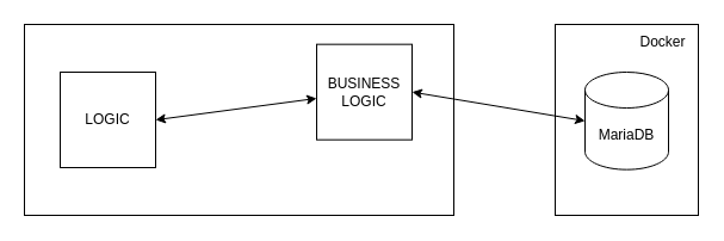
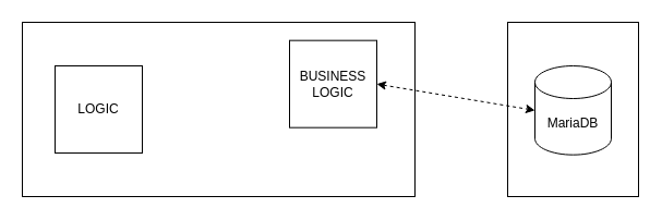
- <mxCell id="8" value="Docker" style="text;html=1;align=center;verticalAlign=middle;resizable=0;points=[];autosize=1;strokeColor=none;fillColor=none;" parent="1" vertex="1"><mxGeometry x="525" y="20" width="60" height="30" as="geometry" /></mxCell>
- <mxCell id="9" value="" style="endArrow=classic;startArrow=classic;html=1;entryX=0;entryY=0.5;entryDx=0;entryDy=0;entryPerimeter=0;exitX=1;exitY=0.5;exitDx=0;exitDy=0;" parent="1" source="4" target="7" edge="1"><mxGeometry width="50" height="50" relative="1" as="geometry"><mxPoint x="230" y="200" as="sourcePoint" /><mxPoint x="280" y="150" as="targetPoint" /></mxGeometry></mxCell>
+ <mxCell id="9" value="" style="endArrow=classic;startArrow=classic;html=1;entryX=0;entryY=0.5;entryDx=0;entryDy=0;entryPerimeter=0;exitX=1;exitY=0.5;exitDx=0;exitDy=0;dashed=1;" parent="1" source="4" target="7" edge="1"><mxGeometry width="50" height="50" relative="1" as="geometry"><mxPoint x="230" y="200" as="sourcePoint" /><mxPoint x="280" y="150" as="targetPoint" /></mxGeometry></mxCell>
- <mxCell id="5" value="" style="endArrow=classic;startArrow=classic;html=1;exitX=1;exitY=0.5;exitDx=0;exitDy=0;" parent="1" source="3" target="4" edge="1"><mxGeometry width="50" height="50" relative="1" as="geometry"><mxPoint x="230" y="200" as="sourcePoint" /><mxPoint x="280" y="150" as="targetPoint" /></mxGeometry></mxCell>
